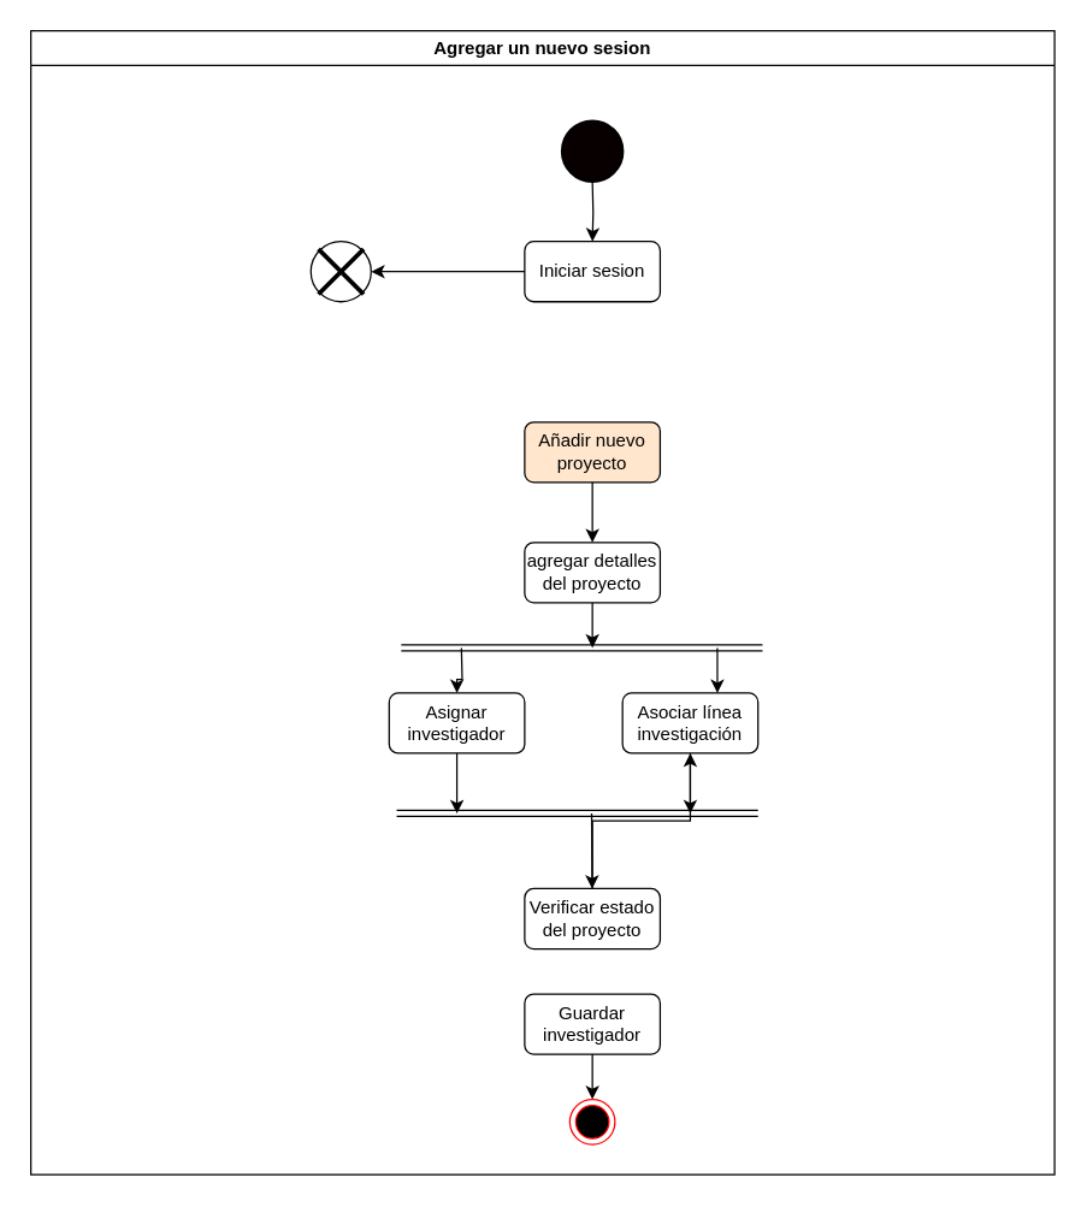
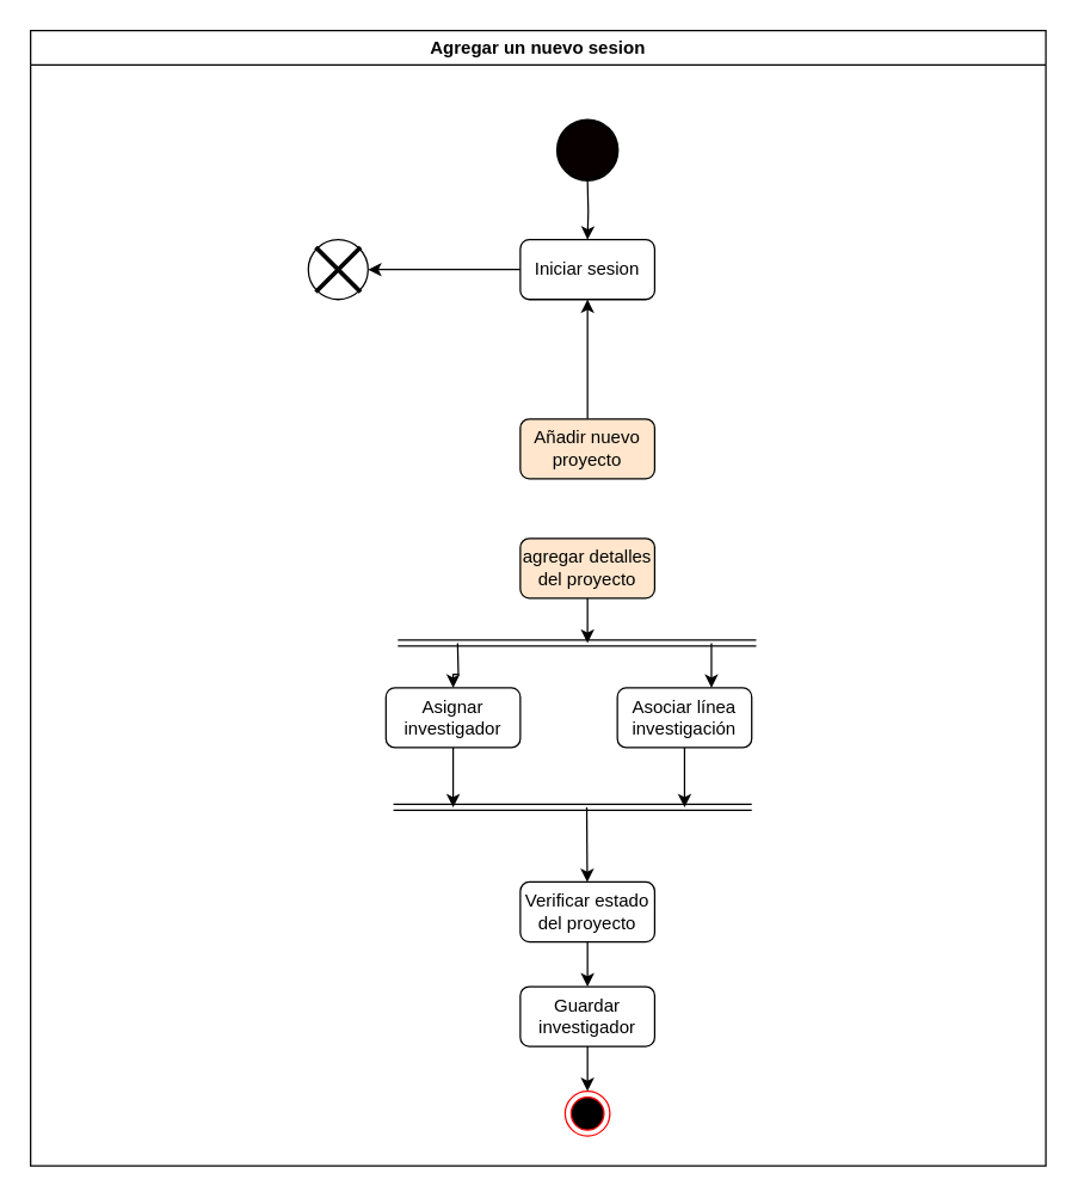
- <mxCell id="6" value="" style="edgeStyle=orthogonalEdgeStyle;rounded=0;orthogonalLoop=1;jettySize=auto;html=1;" edge="1" parent="2" source="7" target="9"><mxGeometry relative="1" as="geometry"><mxPoint x="373" y="340" as="targetPoint" /></mxGeometry></mxCell>
+ <mxCell id="6" value="" style="edgeStyle=orthogonalEdgeStyle;rounded=0;orthogonalLoop=1;jettySize=auto;html=1;" edge="1" parent="2" source="7" target="5"><mxGeometry relative="1" as="geometry"><mxPoint x="373" y="340" as="targetPoint" /></mxGeometry></mxCell>
- <mxCell id="9" value="agregar detalles del proyecto" style="rounded=1;whiteSpace=wrap;html=1;fontSize=12;glass=0;strokeWidth=1;shadow=0;" vertex="1" parent="2"><mxGeometry x="328" y="340" width="90" height="40" as="geometry" /></mxCell>
+ <mxCell id="9" value="agregar detalles del proyecto" style="rounded=1;whiteSpace=wrap;html=1;fontSize=12;glass=0;strokeWidth=1;shadow=0;fillColor=#ffe6cc;" vertex="1" parent="2"><mxGeometry x="328" y="340" width="90" height="40" as="geometry" /></mxCell>
- <mxCell id="22" value="" style="edgeStyle=orthogonalEdgeStyle;rounded=0;orthogonalLoop=1;jettySize=auto;html=1;" edge="1" parent="2" source="19" target="14"><mxGeometry relative="1" as="geometry" /></mxCell>
+ <mxCell id="22" value="" style="edgeStyle=orthogonalEdgeStyle;rounded=0;orthogonalLoop=1;jettySize=auto;html=1;" edge="1" parent="2" source="19" target="21"><mxGeometry relative="1" as="geometry" /></mxCell>
